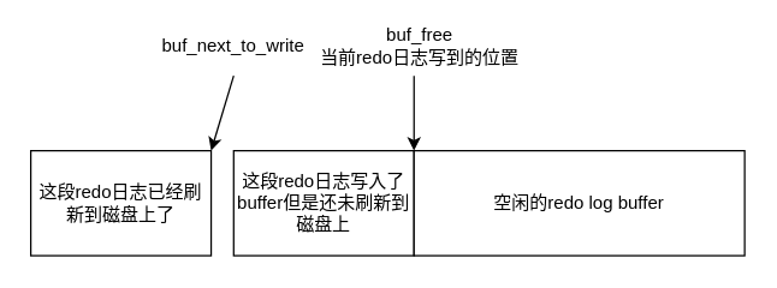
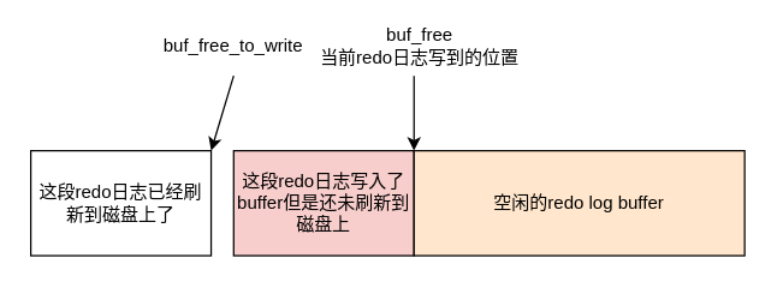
- <mxCell id="6" value="buf_next_to_write" style="text;html=1;strokeColor=none;fillColor=none;align=center;verticalAlign=middle;whiteSpace=wrap;rounded=0;" vertex="1" parent="1"><mxGeometry x="135" y="20" width="40" height="20" as="geometry" /></mxCell>
+ <mxCell id="6" value="buf_free_to_write" style="text;html=1;strokeColor=none;fillColor=none;align=center;verticalAlign=middle;whiteSpace=wrap;rounded=0;" vertex="1" parent="1"><mxGeometry x="135" y="20" width="40" height="20" as="geometry" /></mxCell>
- <mxCell id="3" value="这段redo日志写入了buffer但是还未刷新到磁盘上" style="rounded=0;whiteSpace=wrap;html=1;" vertex="1" parent="1"><mxGeometry x="155" y="100" width="120" height="70" as="geometry" /></mxCell>
+ <mxCell id="3" value="这段redo日志写入了buffer但是还未刷新到磁盘上" style="rounded=0;whiteSpace=wrap;html=1;fillColor=#f8cecc;" vertex="1" parent="1"><mxGeometry x="155" y="100" width="120" height="70" as="geometry" /></mxCell>
- <mxCell id="4" value="空闲的redo log buffer" style="rounded=0;whiteSpace=wrap;html=1;" vertex="1" parent="1"><mxGeometry x="275" y="100" width="220" height="70" as="geometry" /></mxCell>
+ <mxCell id="4" value="空闲的redo log buffer" style="rounded=0;whiteSpace=wrap;html=1;fillColor=#ffe6cc;" vertex="1" parent="1"><mxGeometry x="275" y="100" width="220" height="70" as="geometry" /></mxCell>
